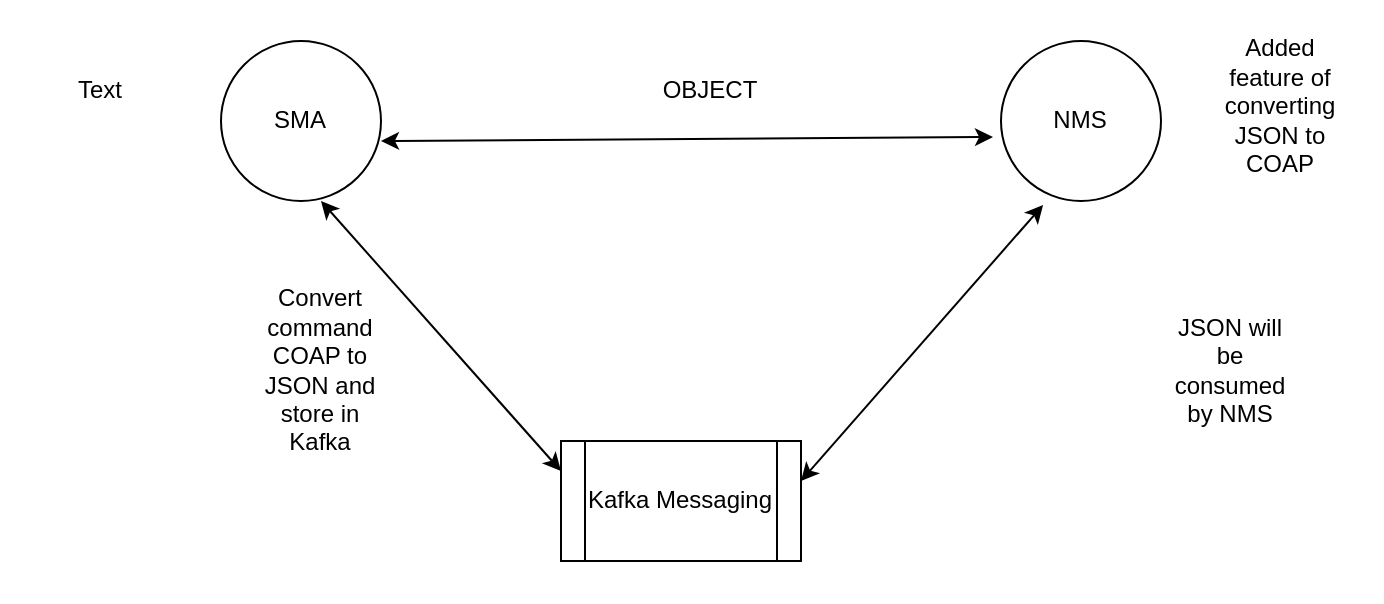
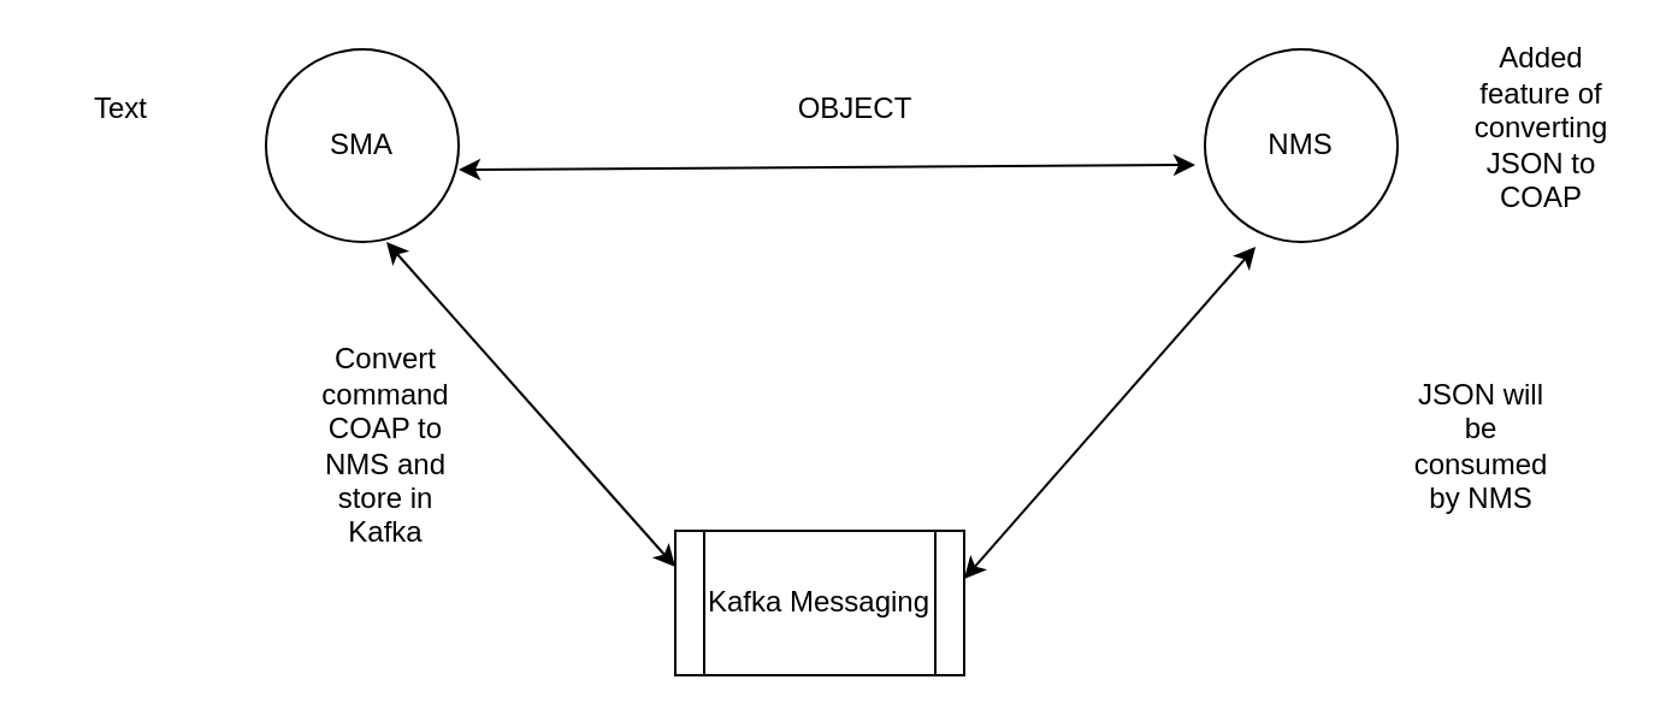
- <mxCell id="9" value="Convert command COAP to JSON and store in Kafka" style="text;html=1;strokeColor=none;fillColor=none;align=center;verticalAlign=middle;whiteSpace=wrap;rounded=0;" vertex="1" parent="1"><mxGeometry x="130" y="170" width="60" height="30" as="geometry" /></mxCell>
+ <mxCell id="9" value="Convert command COAP to NMS and store in Kafka" style="text;html=1;strokeColor=none;fillColor=none;align=center;verticalAlign=middle;whiteSpace=wrap;rounded=0;" vertex="1" parent="1"><mxGeometry x="130" y="170" width="60" height="30" as="geometry" /></mxCell>
